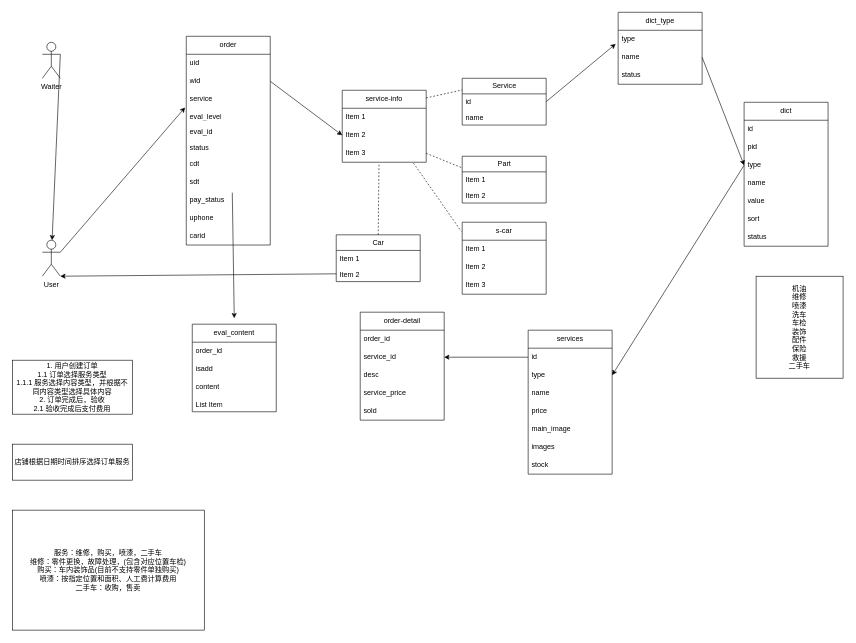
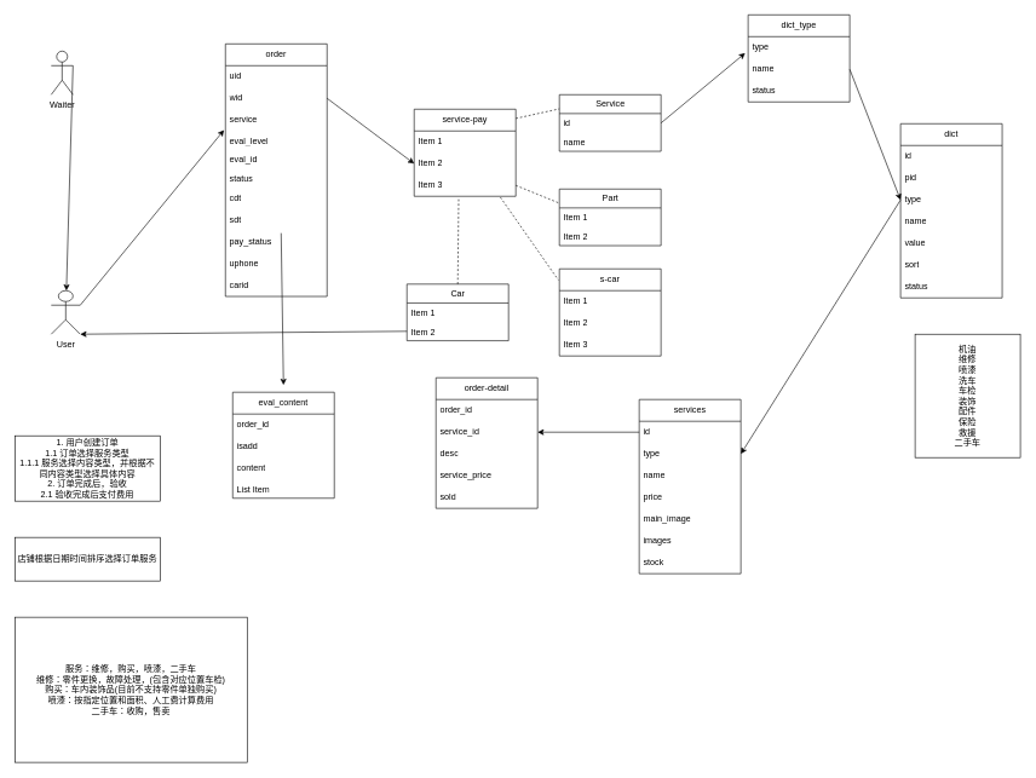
- <mxCell id="31" value="service-info" style="swimlane;fontStyle=0;childLayout=stackLayout;horizontal=1;startSize=30;horizontalStack=0;resizeParent=1;resizeParentMax=0;resizeLast=0;collapsible=1;marginBottom=0;whiteSpace=wrap;html=1;" vertex="1" parent="1"><mxGeometry x="570" y="150" width="140" height="120" as="geometry" /></mxCell>
+ <mxCell id="31" value="service-pay" style="swimlane;fontStyle=0;childLayout=stackLayout;horizontal=1;startSize=30;horizontalStack=0;resizeParent=1;resizeParentMax=0;resizeLast=0;collapsible=1;marginBottom=0;whiteSpace=wrap;html=1;" vertex="1" parent="1"><mxGeometry x="570" y="150" width="140" height="120" as="geometry" /></mxCell>
- <mxCell id="5" value="User&lt;br&gt;" style="shape=umlActor;verticalLabelPosition=bottom;verticalAlign=top;html=1;outlineConnect=0;rounded=0;" vertex="1" parent="1"><mxGeometry x="70" y="400" width="30" height="60" as="geometry" /></mxCell>
+ <mxCell id="5" value="User&lt;br&gt;" style="shape=umlActor;verticalLabelPosition=bottom;verticalAlign=top;html=1;outlineConnect=0;rounded=0;" vertex="1" parent="1"><mxGeometry x="70" y="400" width="40" height="60" as="geometry" /></mxCell>
